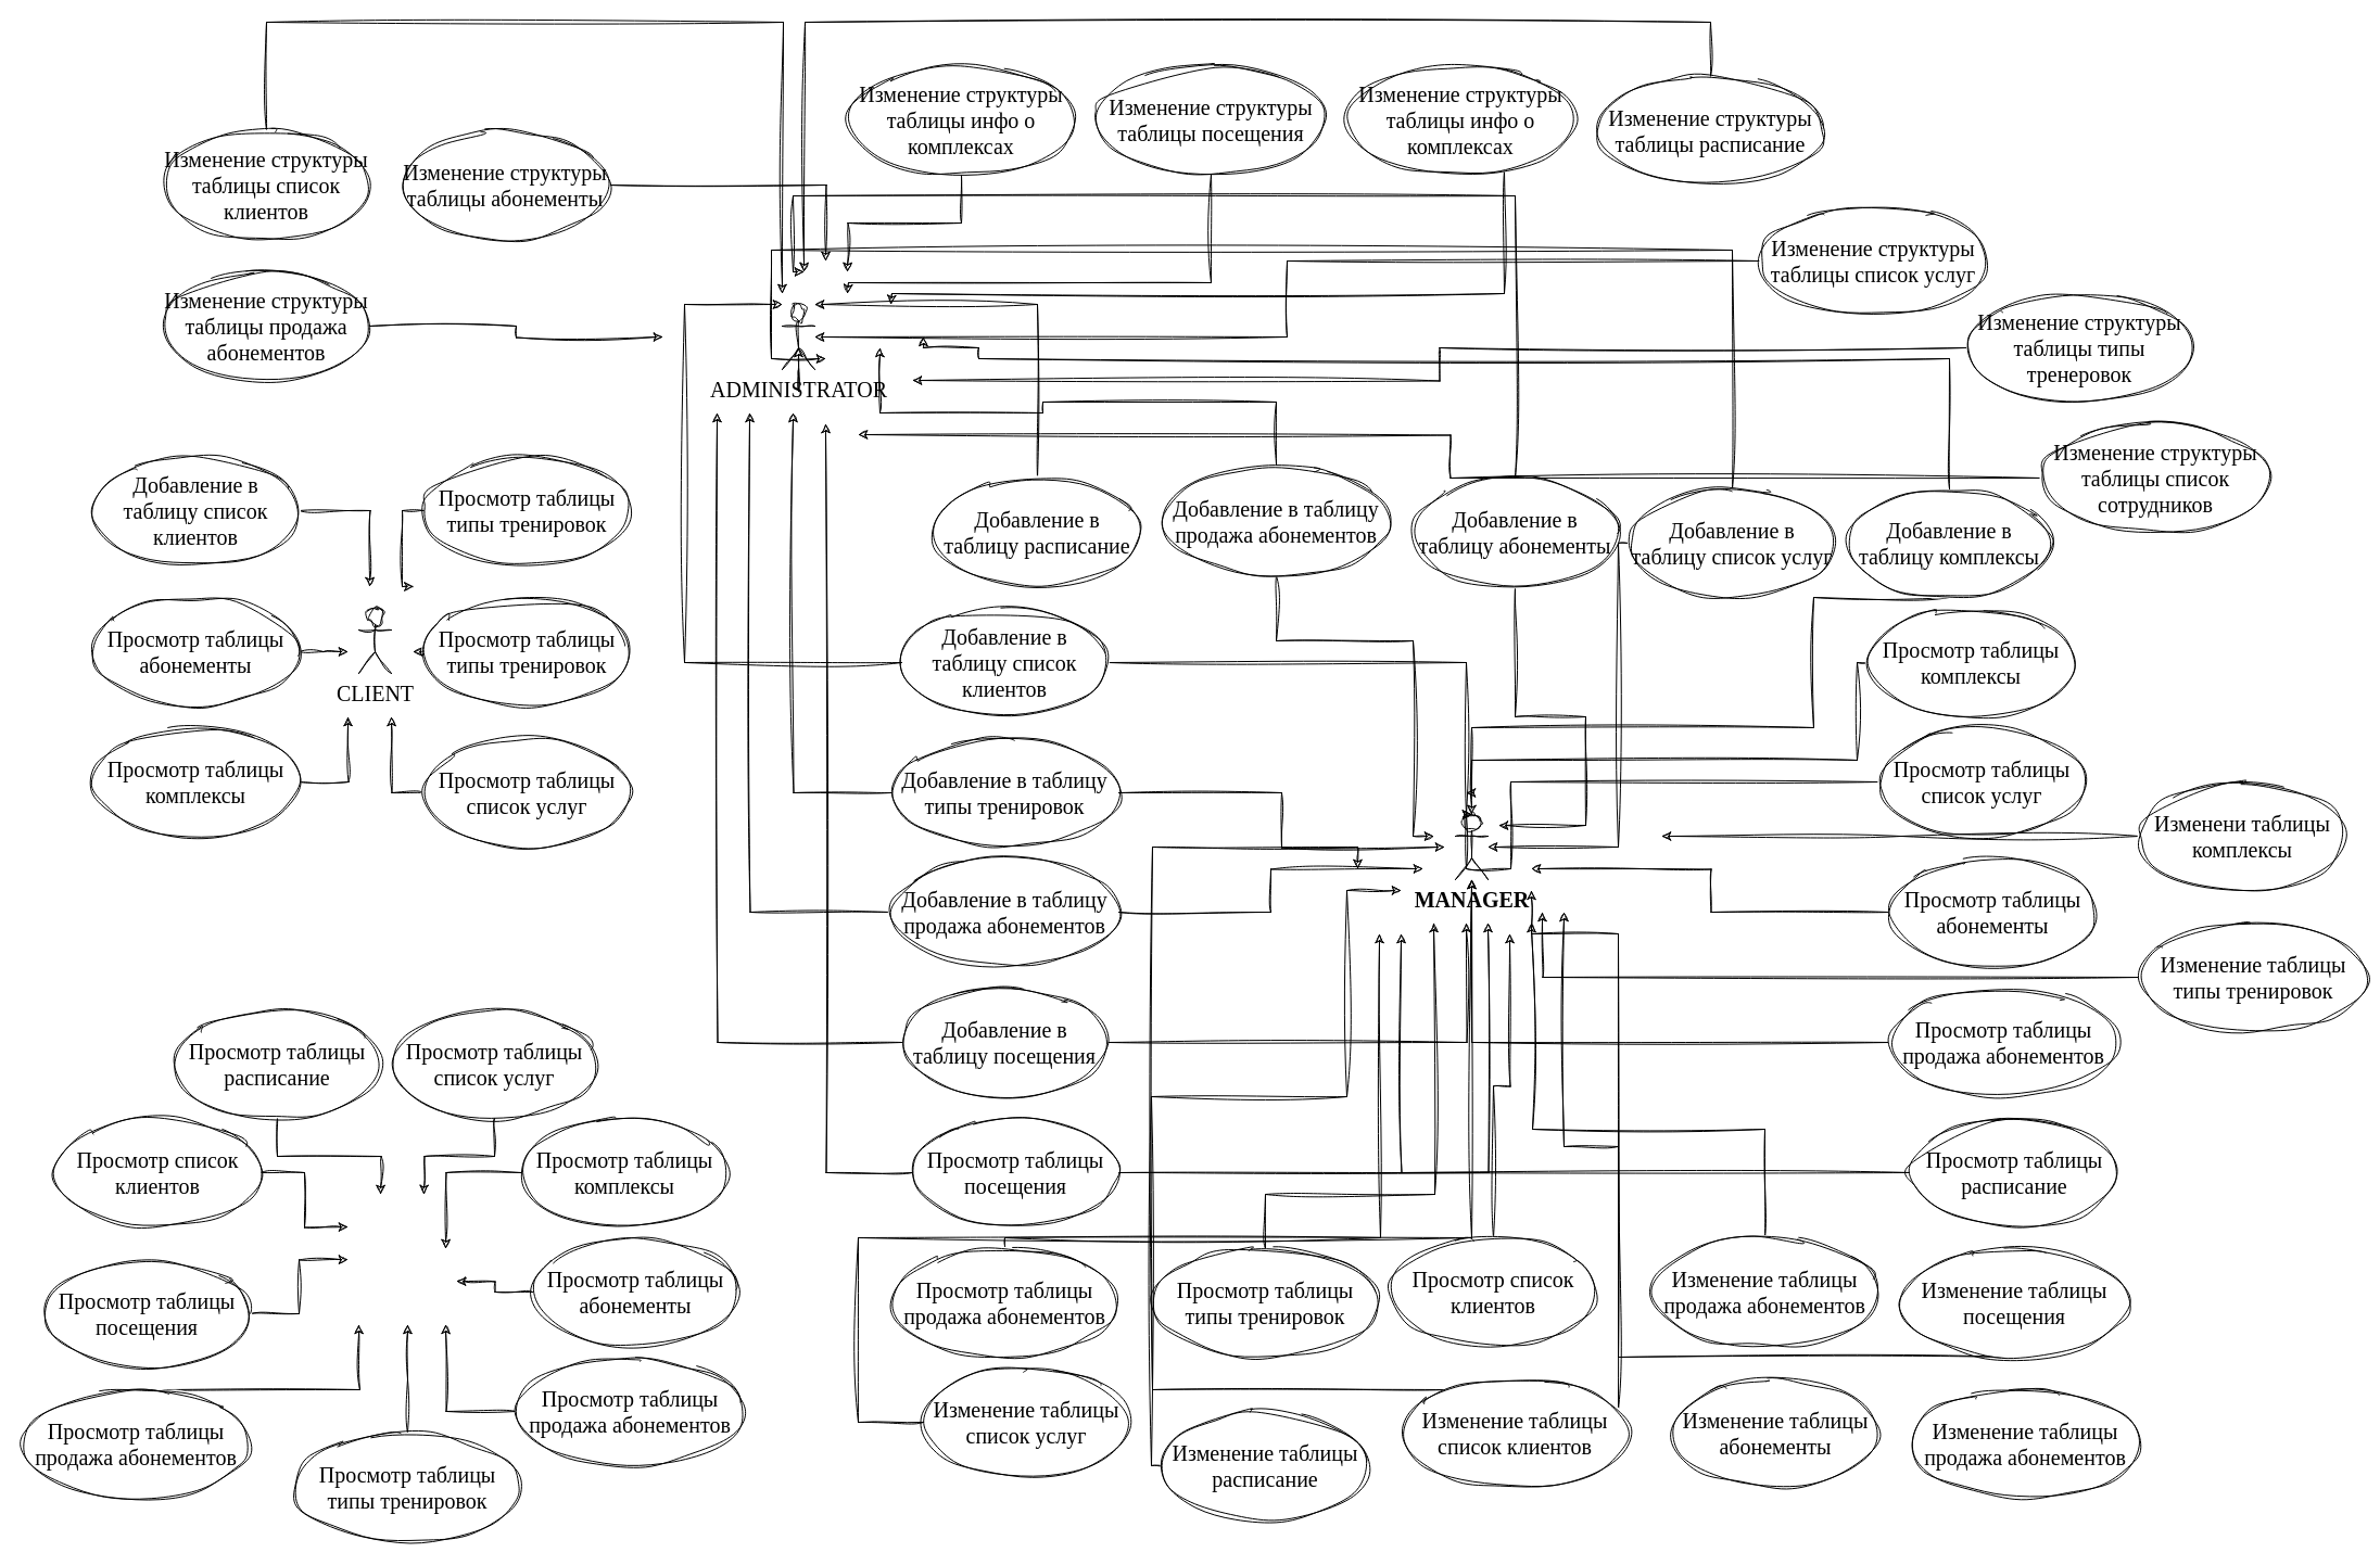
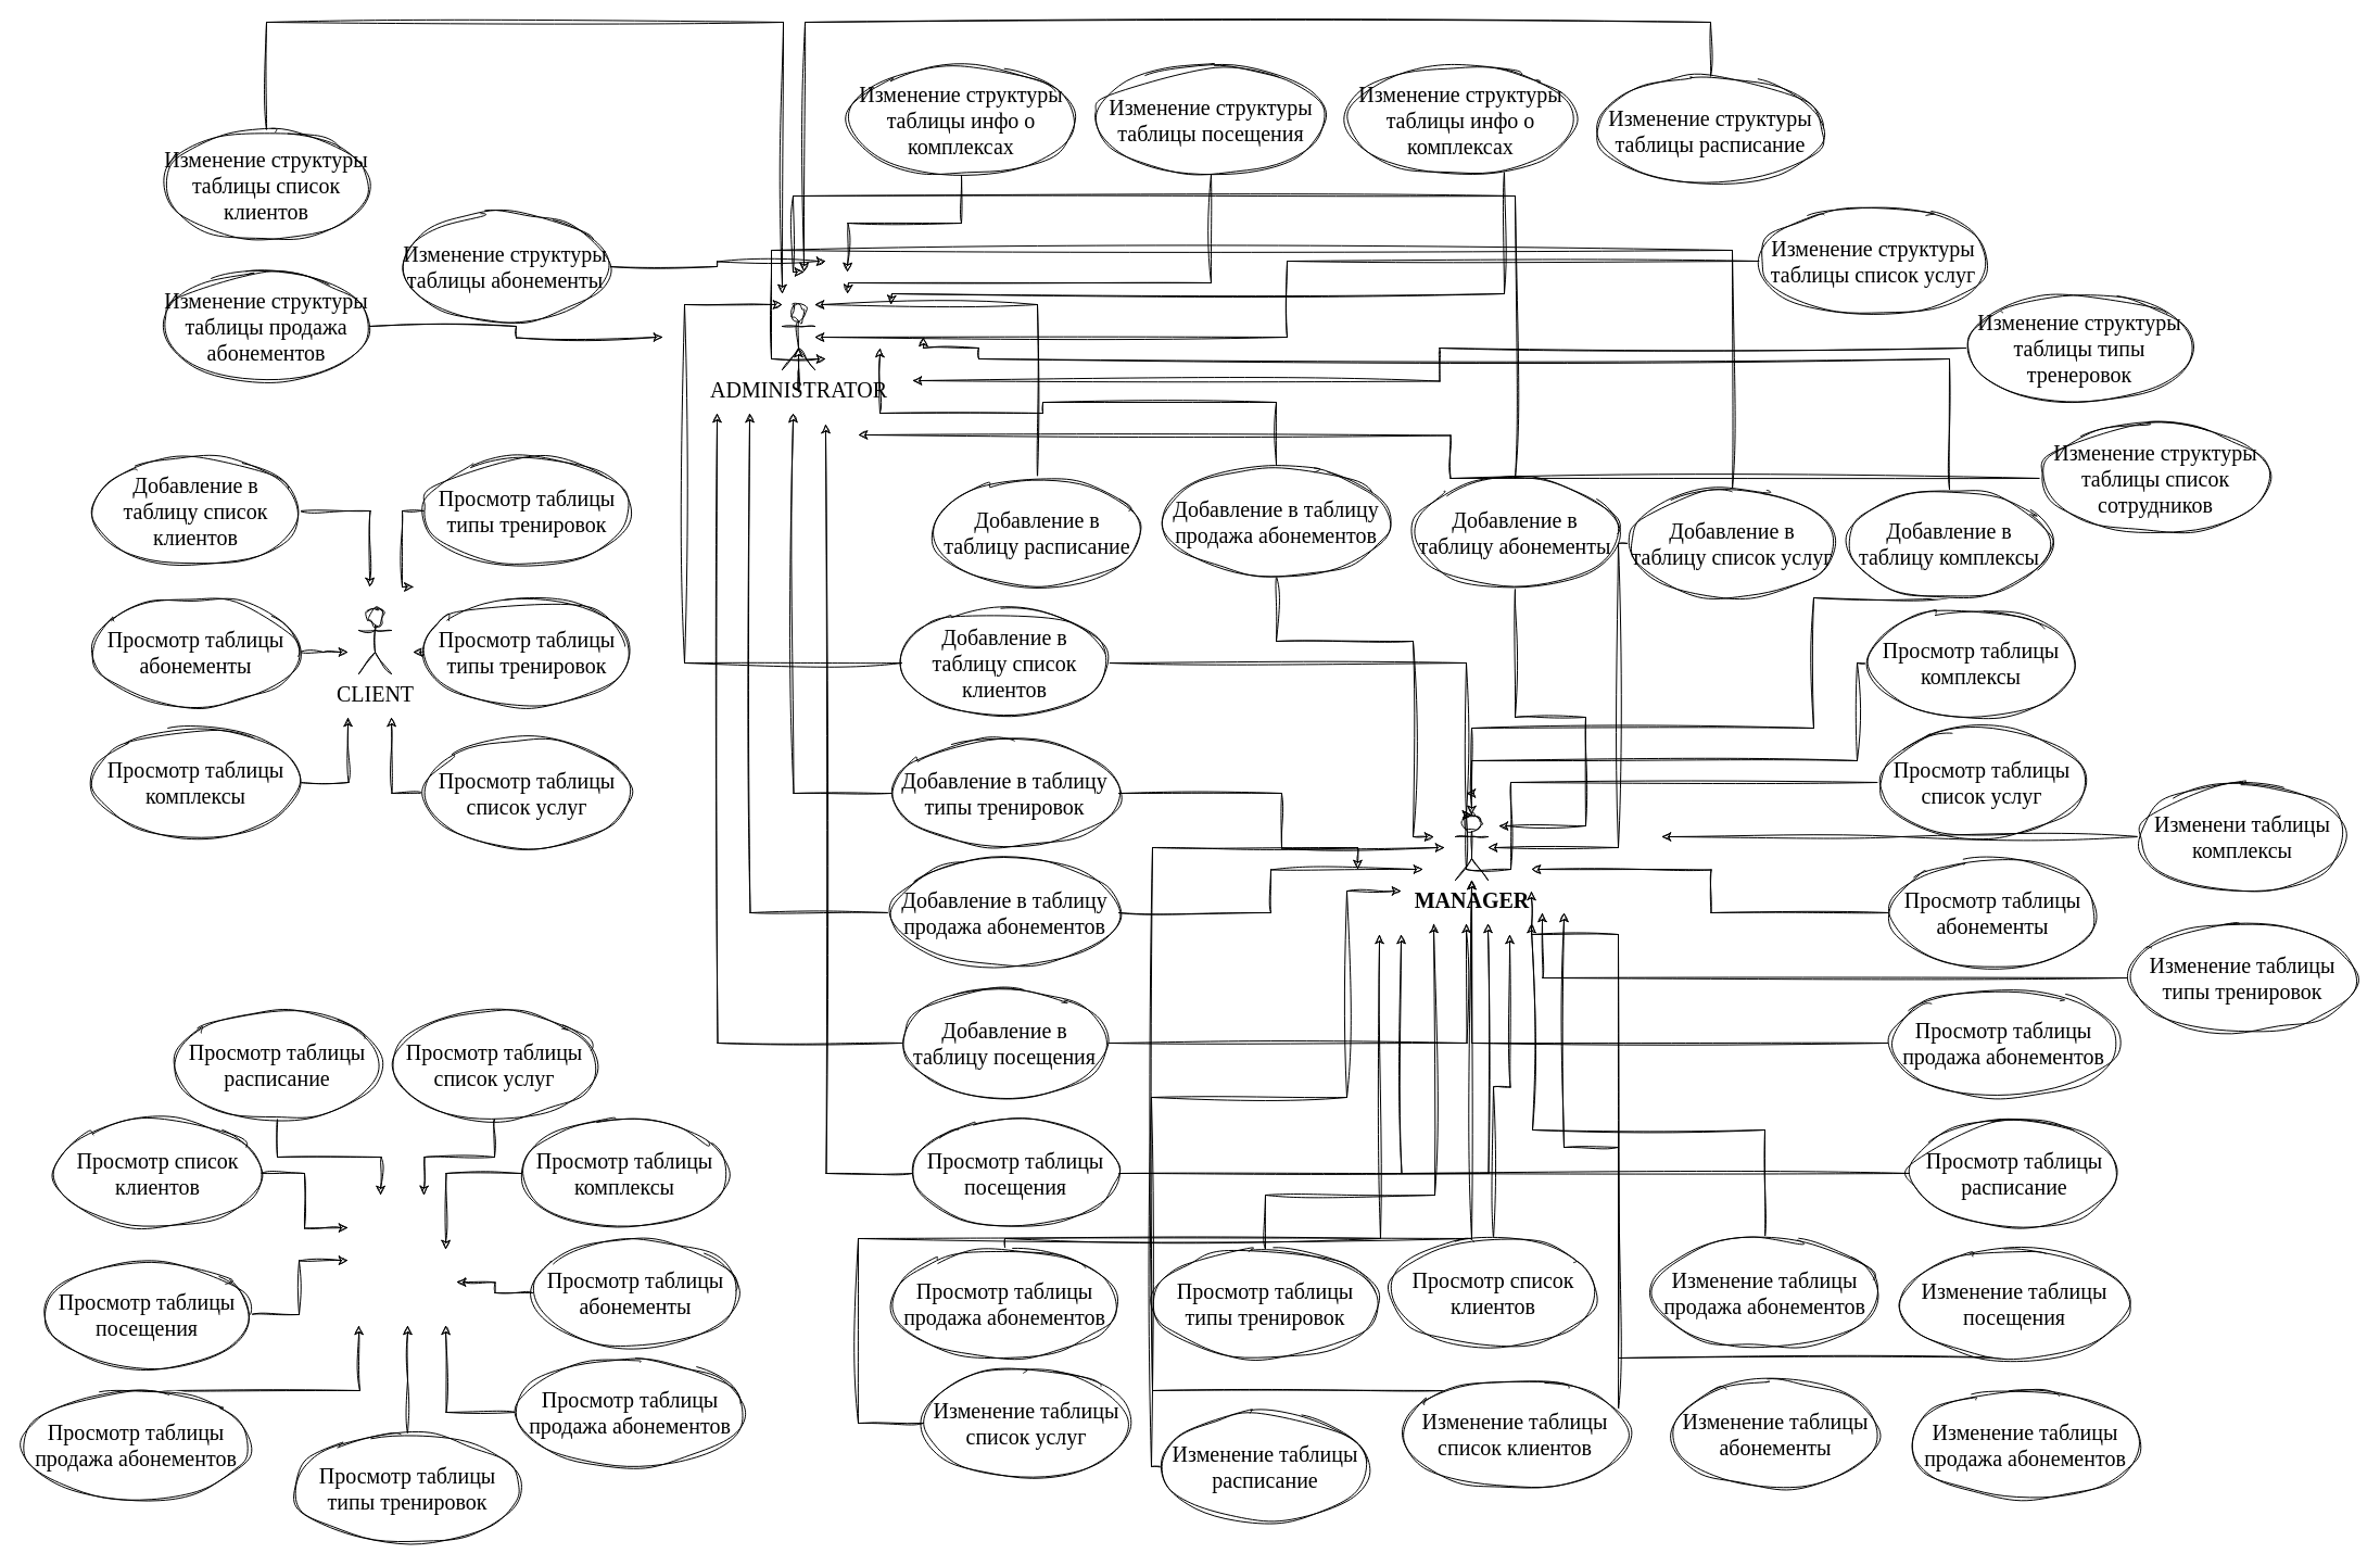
- <mxCell id="101" value="&lt;font style=&quot;font-size: 20px;&quot;&gt;Изменение структуры таблицы абонементы&lt;/font&gt;" style="ellipse;whiteSpace=wrap;html=1;sketch=1;hachureGap=4;jiggle=2;curveFitting=1;fontFamily=Architects Daughter;fontSource=https%3A%2F%2Ffonts.googleapis.com%2Fcss%3Ffamily%3DArchitects%2BDaughter;fontSize=20;" vertex="1" parent="1"><mxGeometry x="370" y="120" width="190" height="100" as="geometry" /></mxCell>
+ <mxCell id="101" value="&lt;font style=&quot;font-size: 20px;&quot;&gt;Изменение структуры таблицы абонементы&lt;/font&gt;" style="ellipse;whiteSpace=wrap;html=1;sketch=1;hachureGap=4;jiggle=2;curveFitting=1;fontFamily=Architects Daughter;fontSource=https%3A%2F%2Ffonts.googleapis.com%2Fcss%3Ffamily%3DArchitects%2BDaughter;fontSize=20;" vertex="1" parent="1"><mxGeometry x="370" y="195" width="190" height="100" as="geometry" /></mxCell>
- <mxCell id="86" value="Изменение таблицы типы тренировок" style="ellipse;whiteSpace=wrap;html=1;sketch=1;hachureGap=4;jiggle=2;curveFitting=1;fontFamily=Architects Daughter;fontSource=https%3A%2F%2Ffonts.googleapis.com%2Fcss%3Ffamily%3DArchitects%2BDaughter;fontSize=20;" vertex="1" parent="1"><mxGeometry x="1970" y="850" width="210" height="100" as="geometry" /></mxCell>
+ <mxCell id="86" value="Изменение таблицы типы тренировок" style="ellipse;whiteSpace=wrap;html=1;sketch=1;hachureGap=4;jiggle=2;curveFitting=1;fontFamily=Architects Daughter;fontSource=https%3A%2F%2Ffonts.googleapis.com%2Fcss%3Ffamily%3DArchitects%2BDaughter;fontSize=20;" vertex="1" parent="1"><mxGeometry x="1960" y="850" width="210" height="100" as="geometry" /></mxCell>
